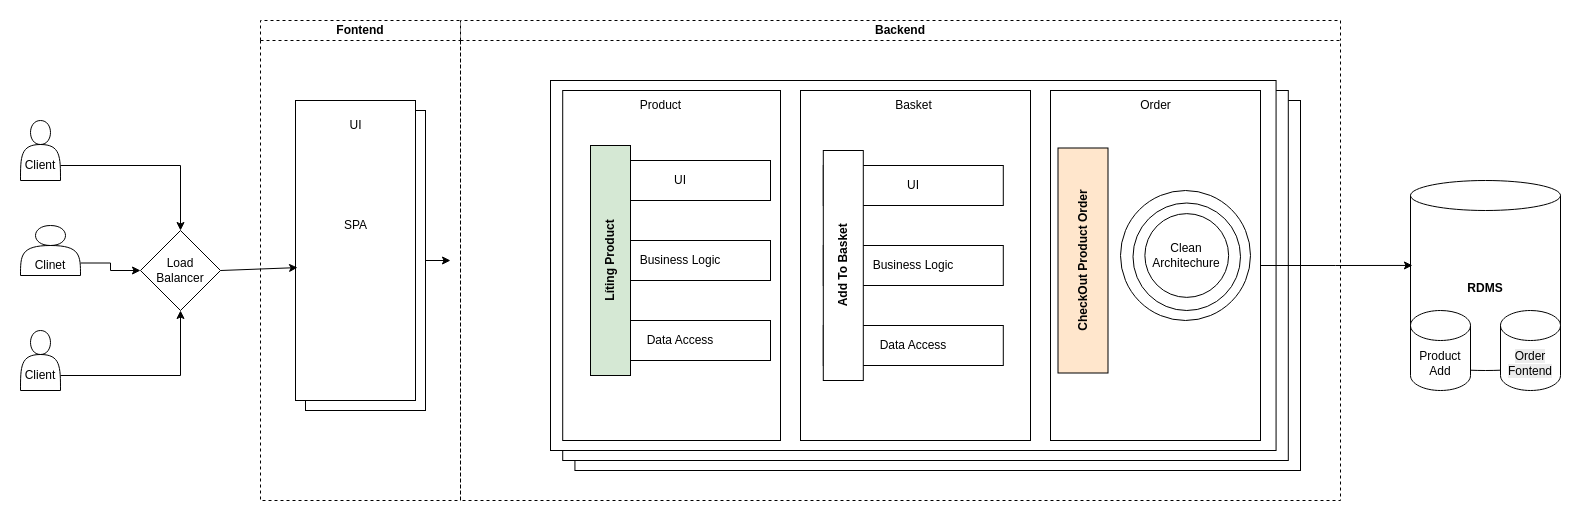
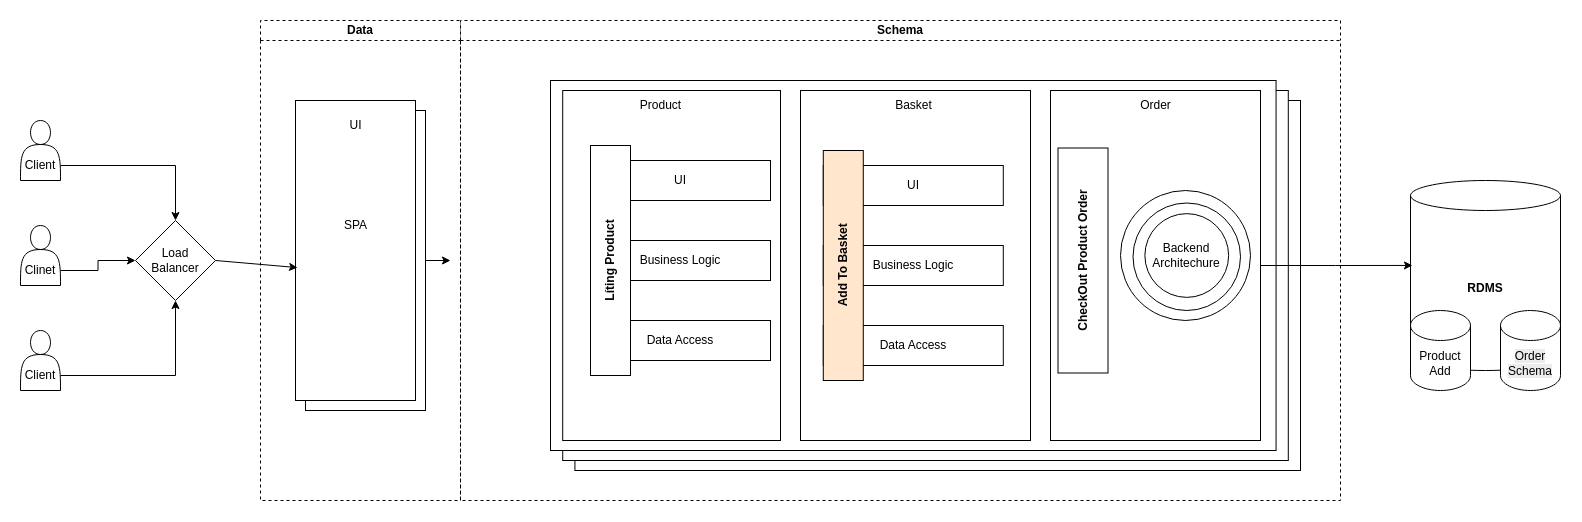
- <mxCell id="9" value="Fontend" style="swimlane;startSize=20;whiteSpace=wrap;html=1;dashed=1;" vertex="1" parent="1"><mxGeometry x="260" y="20" width="200" height="480" as="geometry" /></mxCell>
+ <mxCell id="9" value="Data" style="swimlane;startSize=20;whiteSpace=wrap;html=1;dashed=1;" vertex="1" parent="1"><mxGeometry x="260" y="20" width="200" height="480" as="geometry" /></mxCell>
- <mxCell id="16" value="Backend" style="swimlane;startSize=20;whiteSpace=wrap;html=1;dashed=1;" vertex="1" parent="1"><mxGeometry x="460" y="20" width="880" height="480" as="geometry" /></mxCell>
+ <mxCell id="16" value="Schema" style="swimlane;startSize=20;whiteSpace=wrap;html=1;dashed=1;" vertex="1" parent="1"><mxGeometry x="460" y="20" width="880" height="480" as="geometry" /></mxCell>
- <mxCell id="5" value="&lt;div&gt;&lt;br&gt;&lt;/div&gt;&lt;div&gt;&lt;br&gt;&lt;/div&gt;&lt;div&gt;Clinet&lt;/div&gt;" style="shape=actor;whiteSpace=wrap;html=1;" vertex="1" parent="1"><mxGeometry x="20" y="225" width="60" height="50" as="geometry" /></mxCell>
+ <mxCell id="5" value="&lt;div&gt;&lt;br&gt;&lt;/div&gt;&lt;div&gt;&lt;br&gt;&lt;/div&gt;&lt;div&gt;Clinet&lt;/div&gt;" style="shape=actor;whiteSpace=wrap;html=1;" vertex="1" parent="1"><mxGeometry x="20" y="225" width="40" height="60" as="geometry" /></mxCell>
- <mxCell id="40" value="Clean Architechure" style="ellipse;whiteSpace=wrap;html=1;aspect=fixed;" vertex="1" parent="17"><mxGeometry x="594.38" y="133.13" width="83.75" height="83.75" as="geometry" /></mxCell>
+ <mxCell id="40" value="Backend Architechure" style="ellipse;whiteSpace=wrap;html=1;aspect=fixed;" vertex="1" parent="17"><mxGeometry x="594.38" y="133.13" width="83.75" height="83.75" as="geometry" /></mxCell>
- <mxCell id="31" value="&lt;b&gt;Líting Product&lt;/b&gt;" style="rounded=0;whiteSpace=wrap;html=1;rotation=-90;fillColor=#d5e8d4;" vertex="1" parent="27"><mxGeometry x="-95" y="95" width="230" height="40" as="geometry" /></mxCell>
+ <mxCell id="31" value="&lt;b&gt;Líting Product&lt;/b&gt;" style="rounded=0;whiteSpace=wrap;html=1;rotation=-90;" vertex="1" parent="27"><mxGeometry x="-95" y="95" width="230" height="40" as="geometry" /></mxCell>
- <mxCell id="37" value="&lt;b&gt;CheckOut Product Order&lt;/b&gt;" style="rounded=0;whiteSpace=wrap;html=1;rotation=-90;fillColor=#ffe6cc;" vertex="1" parent="17"><mxGeometry x="420" y="155" width="225" height="50" as="geometry" /></mxCell>
+ <mxCell id="37" value="&lt;b&gt;CheckOut Product Order&lt;/b&gt;" style="rounded=0;whiteSpace=wrap;html=1;rotation=-90;" vertex="1" parent="17"><mxGeometry x="420" y="155" width="225" height="50" as="geometry" /></mxCell>
- <mxCell id="36" value="&lt;b&gt;Add To Basket&lt;/b&gt;" style="rounded=0;whiteSpace=wrap;html=1;rotation=-90;" vertex="1" parent="32"><mxGeometry x="-95" y="95" width="230" height="40" as="geometry" /></mxCell>
+ <mxCell id="36" value="&lt;b&gt;Add To Basket&lt;/b&gt;" style="rounded=0;whiteSpace=wrap;html=1;rotation=-90;fillColor=#ffe6cc;" vertex="1" parent="32"><mxGeometry x="-95" y="95" width="230" height="40" as="geometry" /></mxCell>
- <mxCell id="8" value="Load&lt;div&gt;Balancer&lt;/div&gt;" style="rhombus;whiteSpace=wrap;html=1;" vertex="1" parent="1"><mxGeometry x="140" y="230" width="80" height="80" as="geometry" /></mxCell>
+ <mxCell id="8" value="Load&lt;div&gt;Balancer&lt;/div&gt;" style="rhombus;whiteSpace=wrap;html=1;" vertex="1" parent="1"><mxGeometry x="135" y="220" width="80" height="80" as="geometry" /></mxCell>
- <mxCell id="44" value="&lt;span style=&quot;color: rgb(0, 0, 0); font-family: Helvetica; font-size: 12px; font-style: normal; font-variant-ligatures: normal; font-variant-caps: normal; font-weight: 400; letter-spacing: normal; orphans: 2; text-align: center; text-indent: 0px; text-transform: none; widows: 2; word-spacing: 0px; -webkit-text-stroke-width: 0px; white-space: normal; background-color: rgb(236, 236, 236); text-decoration-thickness: initial; text-decoration-style: initial; text-decoration-color: initial; float: none; display: inline !important;&quot;&gt;Order Fontend&lt;/span&gt;" style="shape=cylinder3;whiteSpace=wrap;html=1;boundedLbl=1;backgroundOutline=1;size=15;" vertex="1" parent="1"><mxGeometry x="1500" y="310" width="60" height="80" as="geometry" /></mxCell>
+ <mxCell id="44" value="&lt;span style=&quot;color: rgb(0, 0, 0); font-family: Helvetica; font-size: 12px; font-style: normal; font-variant-ligatures: normal; font-variant-caps: normal; font-weight: 400; letter-spacing: normal; orphans: 2; text-align: center; text-indent: 0px; text-transform: none; widows: 2; word-spacing: 0px; -webkit-text-stroke-width: 0px; white-space: normal; background-color: rgb(236, 236, 236); text-decoration-thickness: initial; text-decoration-style: initial; text-decoration-color: initial; float: none; display: inline !important;&quot;&gt;Order Schema&lt;/span&gt;" style="shape=cylinder3;whiteSpace=wrap;html=1;boundedLbl=1;backgroundOutline=1;size=15;" vertex="1" parent="1"><mxGeometry x="1500" y="310" width="60" height="80" as="geometry" /></mxCell>
